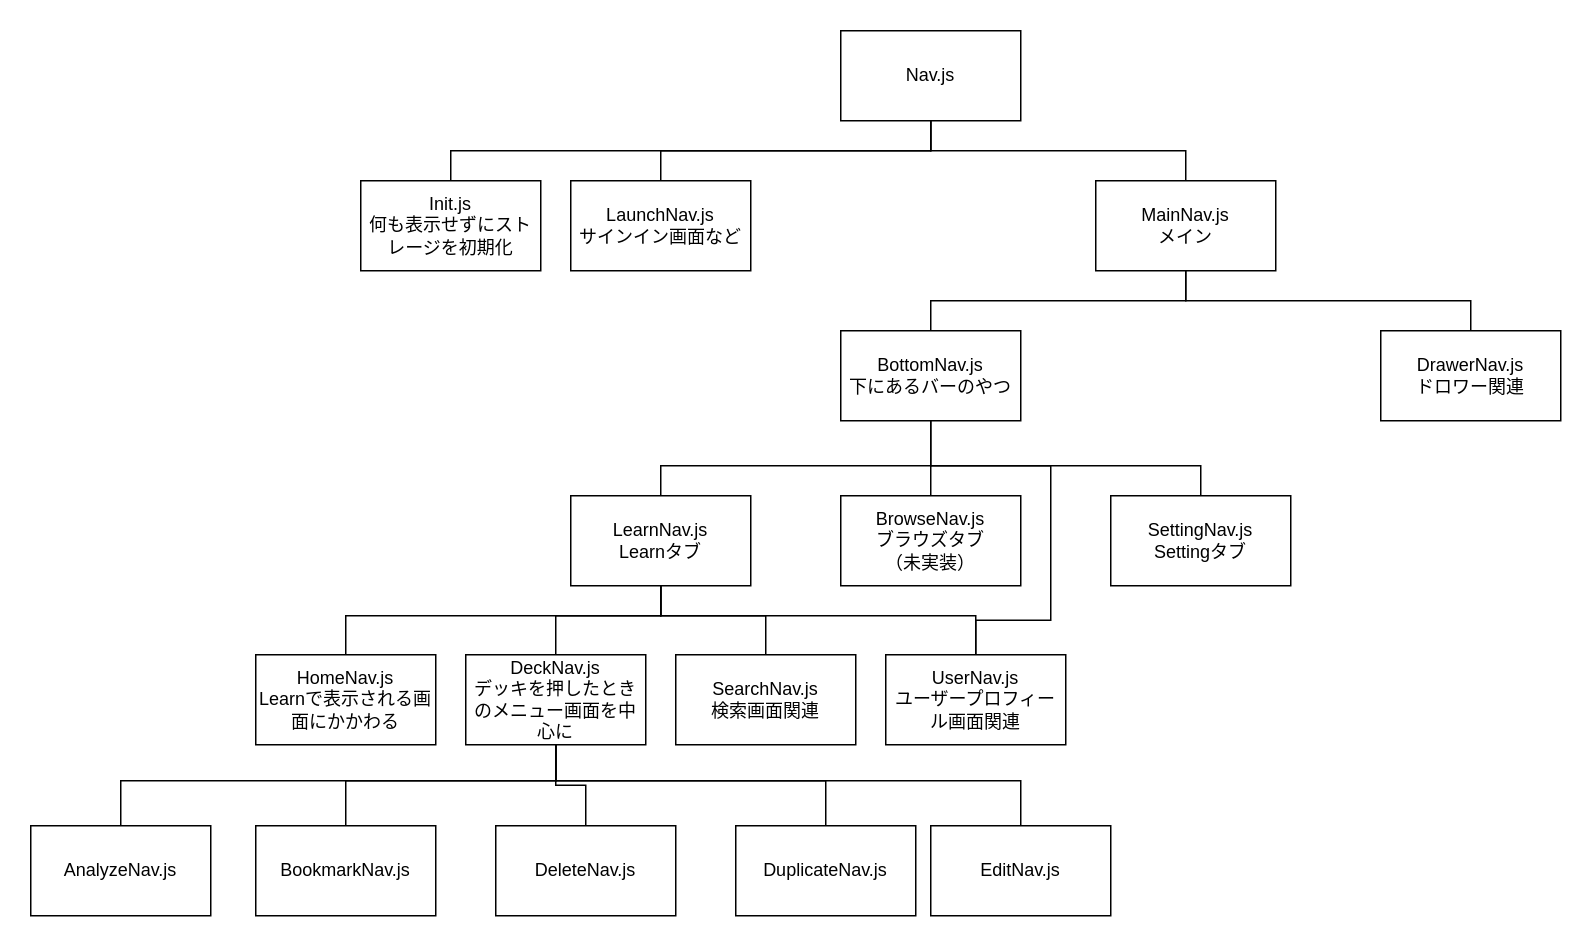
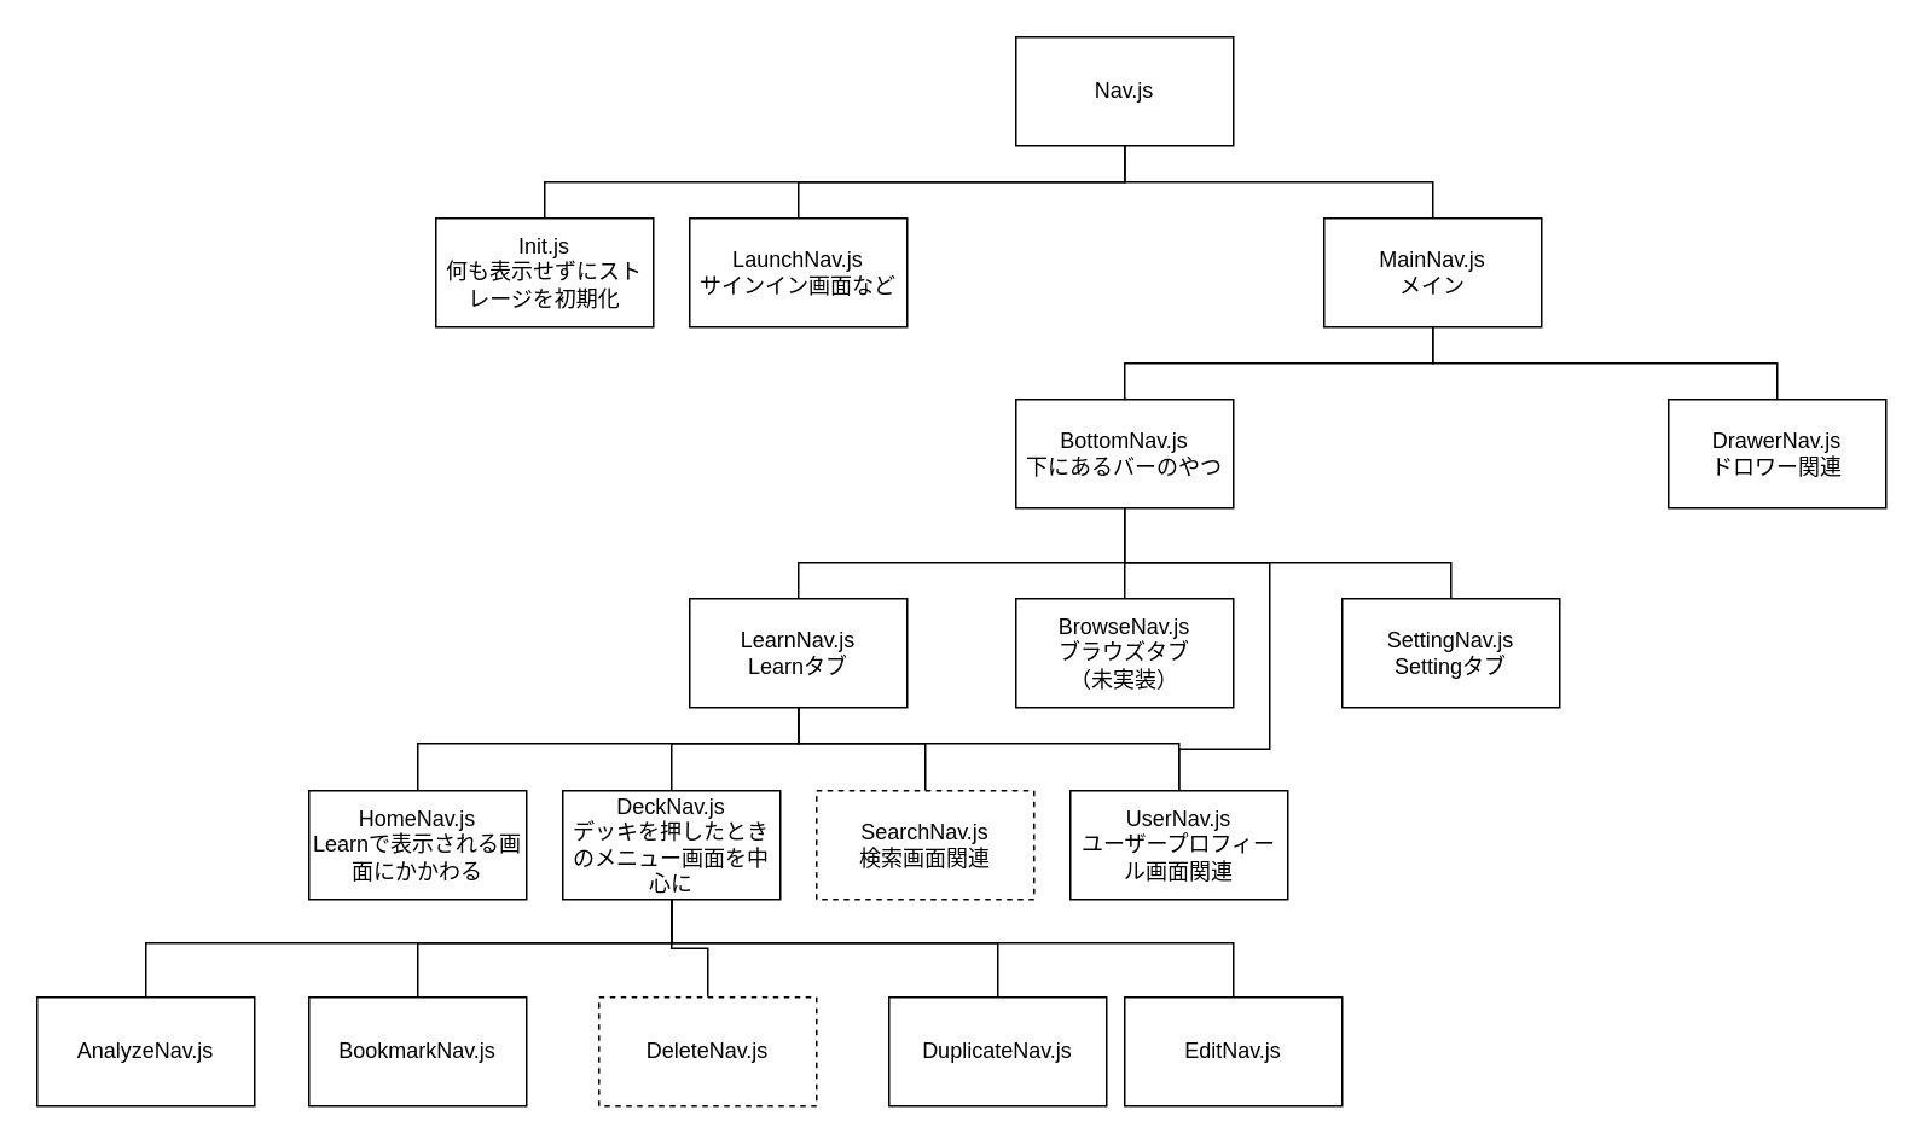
- <mxCell id="24" value="SearchNav.js&lt;br&gt;検索画面関連" style="rounded=0;whiteSpace=wrap;html=1;" vertex="1" parent="1"><mxGeometry x="450" y="436" width="120" height="60" as="geometry" /></mxCell>
+ <mxCell id="24" value="SearchNav.js&lt;br&gt;検索画面関連" style="rounded=0;whiteSpace=wrap;html=1;dashed=1;" vertex="1" parent="1"><mxGeometry x="450" y="436" width="120" height="60" as="geometry" /></mxCell>
- <mxCell id="36" value="DeleteNav.js" style="rounded=0;whiteSpace=wrap;html=1;" vertex="1" parent="1"><mxGeometry x="330" y="550" width="120" height="60" as="geometry" /></mxCell>
+ <mxCell id="36" value="DeleteNav.js" style="rounded=0;whiteSpace=wrap;html=1;dashed=1;" vertex="1" parent="1"><mxGeometry x="330" y="550" width="120" height="60" as="geometry" /></mxCell>
